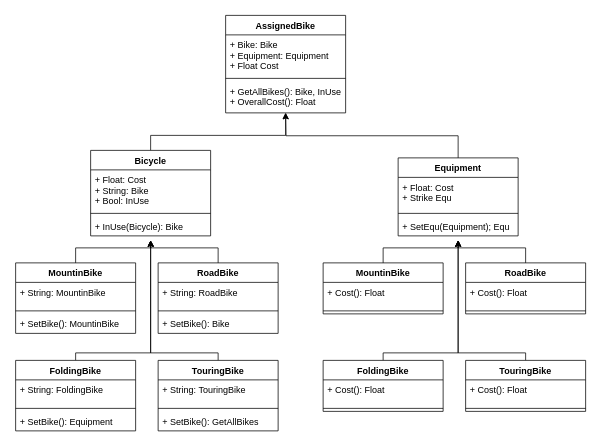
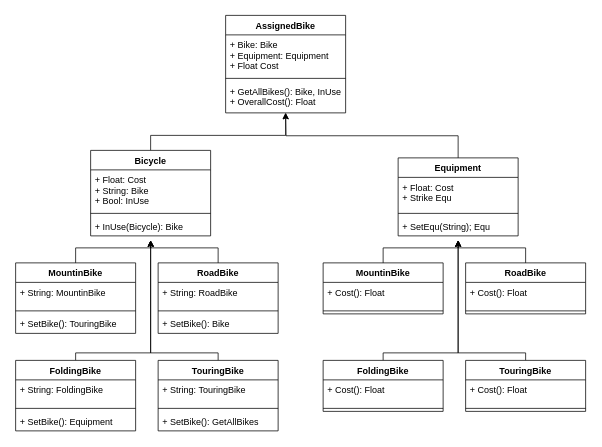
- <mxCell id="35" value="+ SetEqu(Equipment); Equ" style="text;strokeColor=none;fillColor=none;align=left;verticalAlign=top;spacingLeft=4;spacingRight=4;overflow=hidden;rotatable=0;points=[[0,0.5],[1,0.5]];portConstraint=eastwest;" vertex="1" parent="32"><mxGeometry y="78" width="160" height="26" as="geometry" /></mxCell>
+ <mxCell id="35" value="+ SetEqu(String); Equ" style="text;strokeColor=none;fillColor=none;align=left;verticalAlign=top;spacingLeft=4;spacingRight=4;overflow=hidden;rotatable=0;points=[[0,0.5],[1,0.5]];portConstraint=eastwest;" vertex="1" parent="32"><mxGeometry y="78" width="160" height="26" as="geometry" /></mxCell>
- <mxCell id="16" value="+ SetBike(): MountinBike" style="text;strokeColor=none;fillColor=none;align=left;verticalAlign=top;spacingLeft=4;spacingRight=4;overflow=hidden;rotatable=0;points=[[0,0.5],[1,0.5]];portConstraint=eastwest;" vertex="1" parent="13"><mxGeometry y="68" width="160" height="26" as="geometry" /></mxCell>
+ <mxCell id="16" value="+ SetBike(): TouringBike" style="text;strokeColor=none;fillColor=none;align=left;verticalAlign=top;spacingLeft=4;spacingRight=4;overflow=hidden;rotatable=0;points=[[0,0.5],[1,0.5]];portConstraint=eastwest;" vertex="1" parent="13"><mxGeometry y="68" width="160" height="26" as="geometry" /></mxCell>
